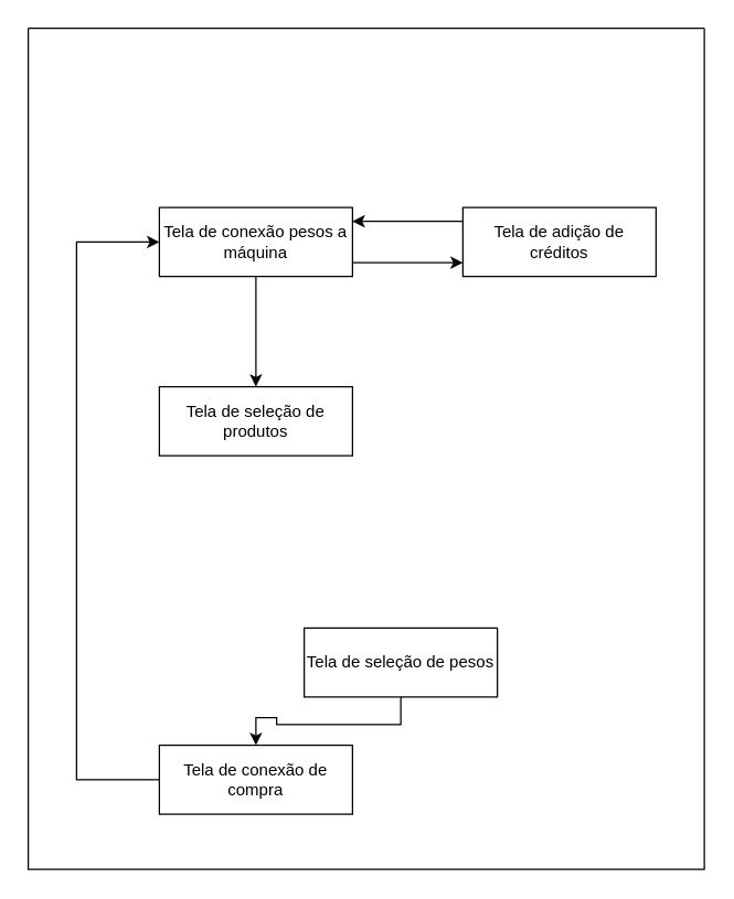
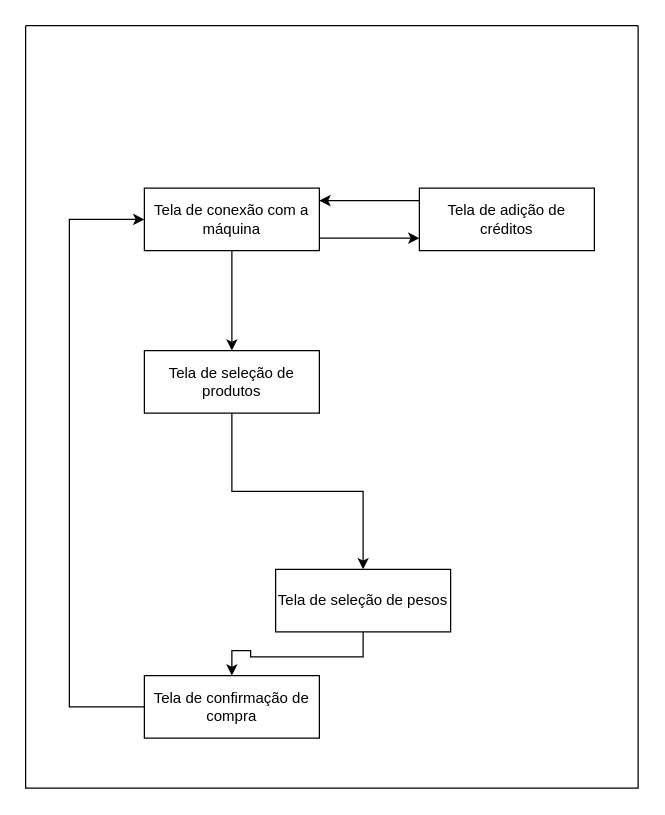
- <mxCell id="3" value="Tela de conexão pesos a máquina" style="whiteSpace=wrap;html=1;align=center;" vertex="1" parent="2"><mxGeometry x="95" y="130" width="140" height="50" as="geometry" /></mxCell>
+ <mxCell id="3" value="Tela de conexão com a máquina" style="whiteSpace=wrap;html=1;align=center;" vertex="1" parent="2"><mxGeometry x="95" y="130" width="140" height="50" as="geometry" /></mxCell>
+ <mxCell id="7" value="" style="edgeStyle=orthogonalEdgeStyle;rounded=0;orthogonalLoop=1;jettySize=auto;html=1;" edge="1" parent="2" source="4" target="6"><mxGeometry relative="1" as="geometry" /></mxCell>
- <mxCell id="9" value="Tela de conexão de compra" style="whiteSpace=wrap;html=1;align=center;" vertex="1" parent="2"><mxGeometry x="95" y="520" width="140" height="50" as="geometry" /></mxCell>
+ <mxCell id="9" value="Tela de confirmação de compra" style="whiteSpace=wrap;html=1;align=center;" vertex="1" parent="2"><mxGeometry x="95" y="520" width="140" height="50" as="geometry" /></mxCell>
